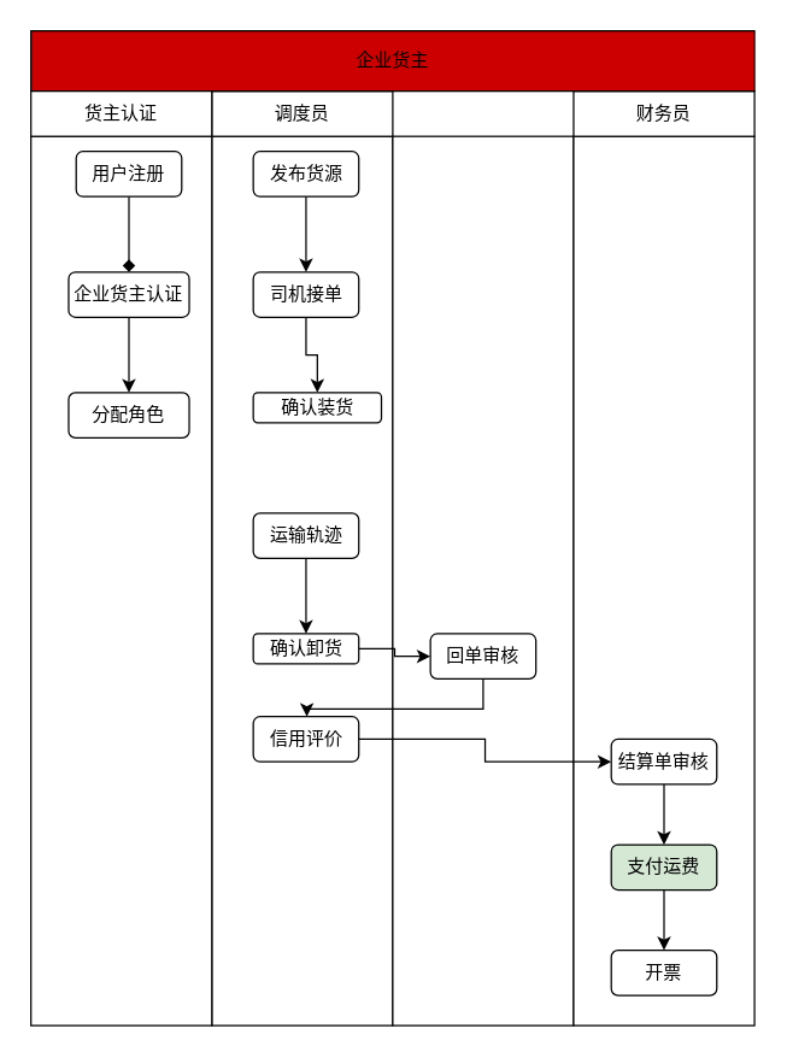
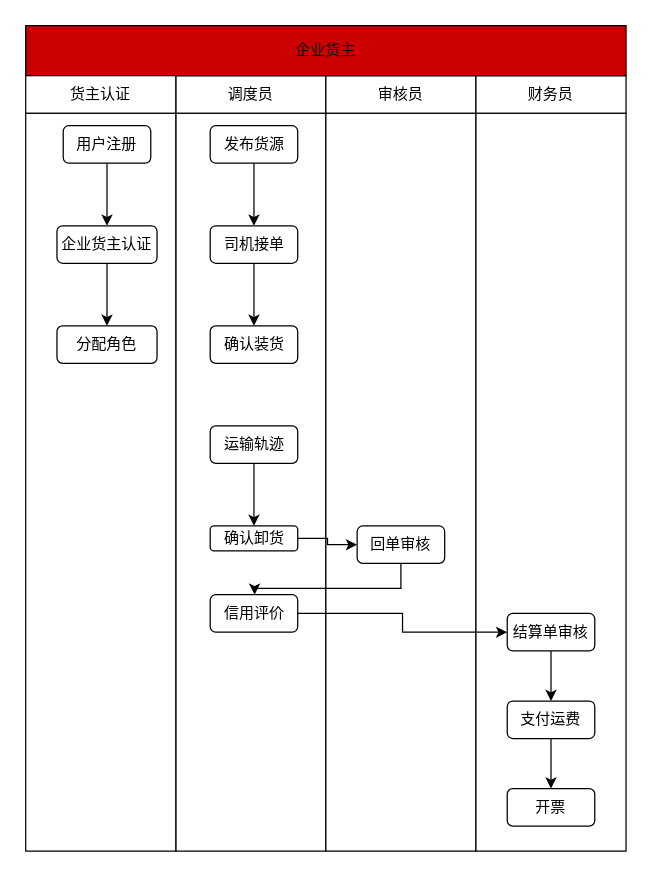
+ <mxCell id="7" value="审核员" style="rounded=0;whiteSpace=wrap;html=1;" vertex="1" parent="1"><mxGeometry x="260" y="60" width="120" height="30" as="geometry" /></mxCell>
- <mxCell id="10" value="" style="edgeStyle=orthogonalEdgeStyle;rounded=0;orthogonalLoop=1;jettySize=auto;html=1;endArrow=diamond;" edge="1" parent="1" source="11" target="13"><mxGeometry relative="1" as="geometry" /></mxCell>
+ <mxCell id="10" value="" style="edgeStyle=orthogonalEdgeStyle;rounded=0;orthogonalLoop=1;jettySize=auto;html=1;" edge="1" parent="1" source="11" target="13"><mxGeometry relative="1" as="geometry" /></mxCell>
- <mxCell id="20" value="确认装货" style="rounded=1;whiteSpace=wrap;html=1;" vertex="1" parent="1"><mxGeometry x="167.5" y="260" width="85" height="20" as="geometry" /></mxCell>
+ <mxCell id="20" value="确认装货" style="rounded=1;whiteSpace=wrap;html=1;" vertex="1" parent="1"><mxGeometry x="167.5" y="260" width="70" height="30" as="geometry" /></mxCell>
- <mxCell id="32" value="支付运费" style="rounded=1;whiteSpace=wrap;html=1;fillColor=#d5e8d4;" vertex="1" parent="1"><mxGeometry x="405" y="560" width="70" height="30" as="geometry" /></mxCell>
+ <mxCell id="32" value="支付运费" style="rounded=1;whiteSpace=wrap;html=1;" vertex="1" parent="1"><mxGeometry x="405" y="560" width="70" height="30" as="geometry" /></mxCell>
